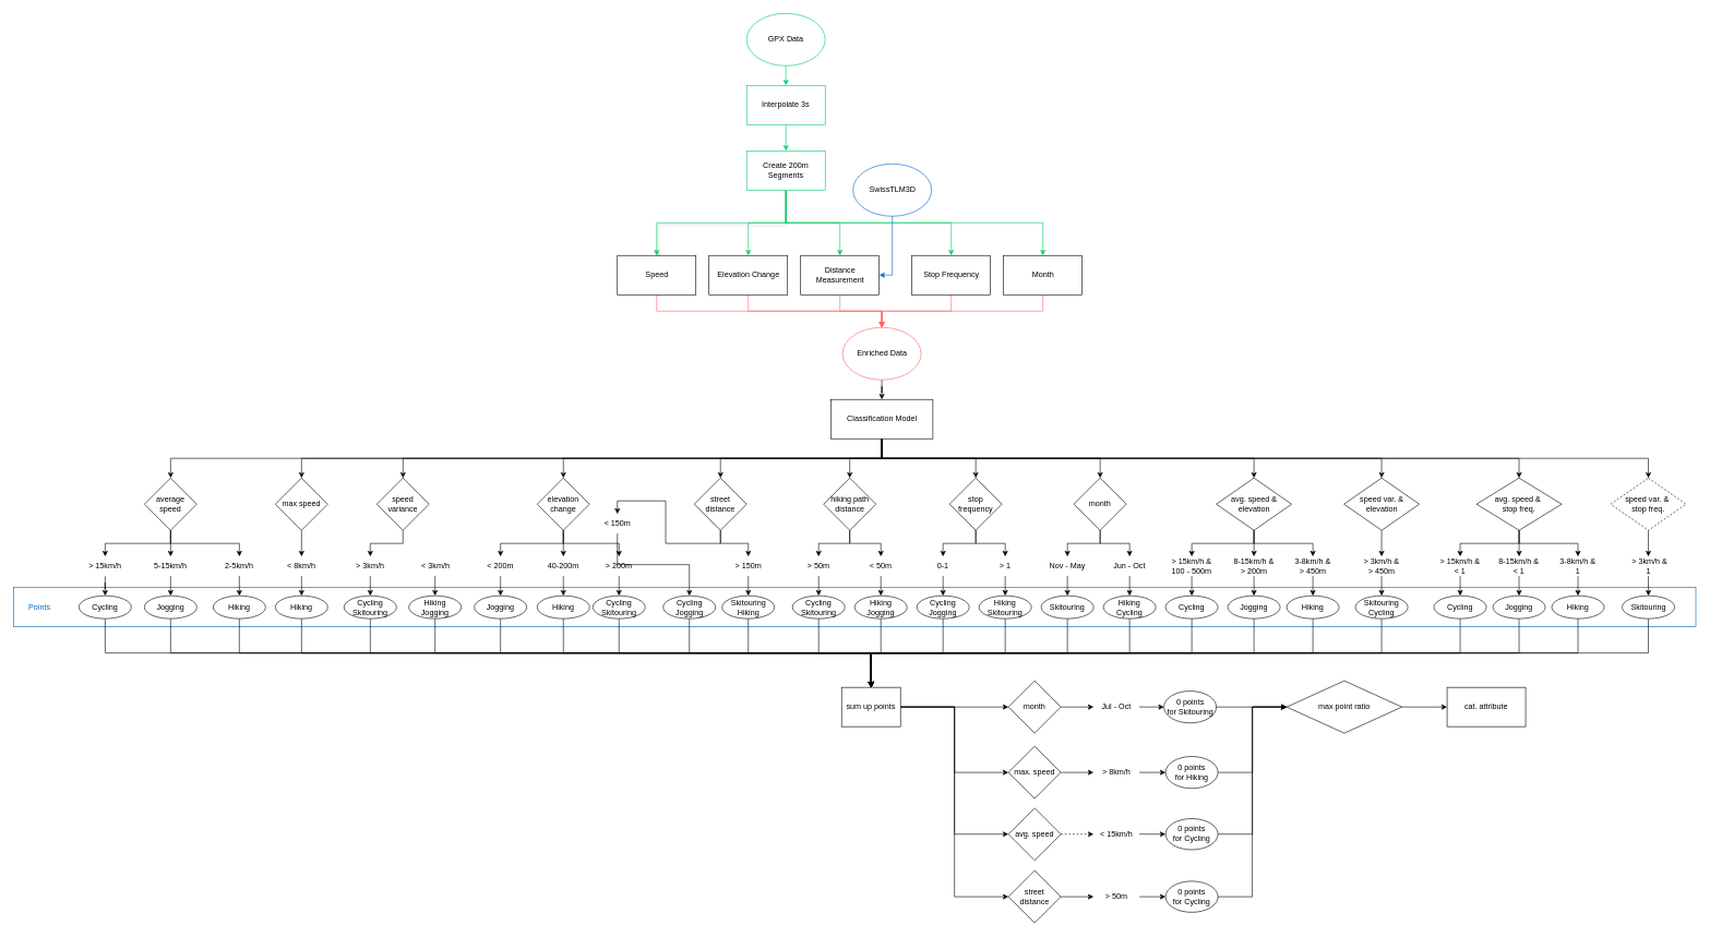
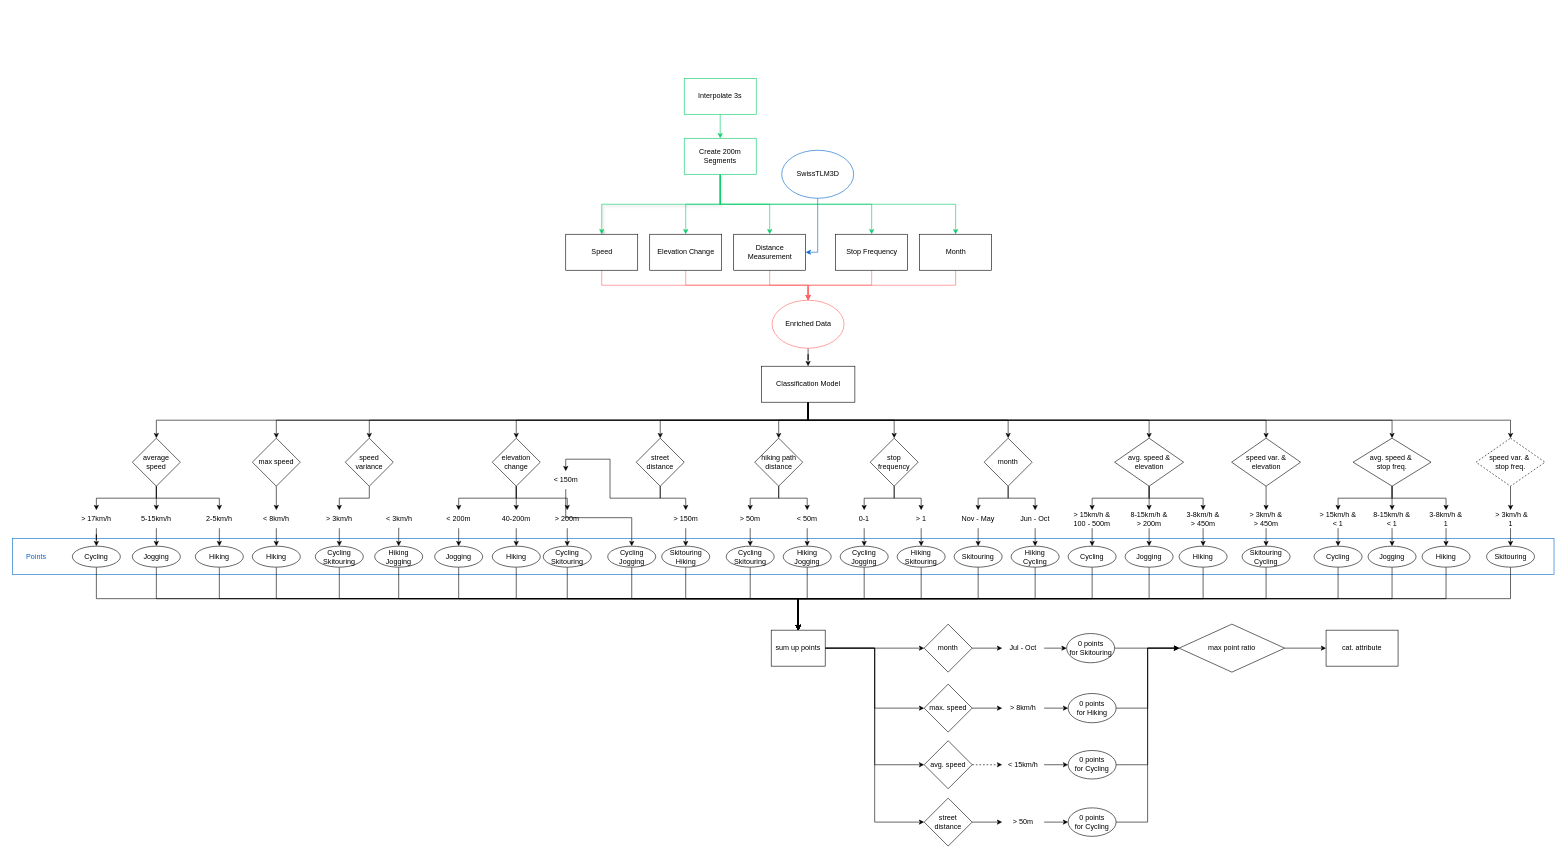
- <mxCell id="156" value="GPX Data" style="ellipse;whiteSpace=wrap;html=1;strokeColor=#00CC66;" parent="1" vertex="1"><mxGeometry x="1140" y="20" width="120" height="80" as="geometry" /></mxCell>
- <mxCell id="155" style="edgeStyle=orthogonalEdgeStyle;rounded=0;orthogonalLoop=1;jettySize=auto;html=1;exitX=0.5;exitY=1;exitDx=0;exitDy=0;strokeColor=#00CC66;entryX=0.5;entryY=0;entryDx=0;entryDy=0;" parent="1" source="156" target="209" edge="1"><mxGeometry relative="1" as="geometry"><mxPoint x="1200" as="targetPoint" y="250" /></mxGeometry></mxCell>
- <mxCell id="39" value="&amp;gt; 15km/h" style="text;html=1;align=center;verticalAlign=middle;whiteSpace=wrap;rounded=0;" parent="1" vertex="1"><mxGeometry x="130" y="850" width="60" height="30" as="geometry" /></mxCell>
+ <mxCell id="39" value="&amp;gt; 17km/h" style="text;html=1;align=center;verticalAlign=middle;whiteSpace=wrap;rounded=0;" parent="1" vertex="1"><mxGeometry x="130" y="850" width="60" height="30" as="geometry" /></mxCell>
